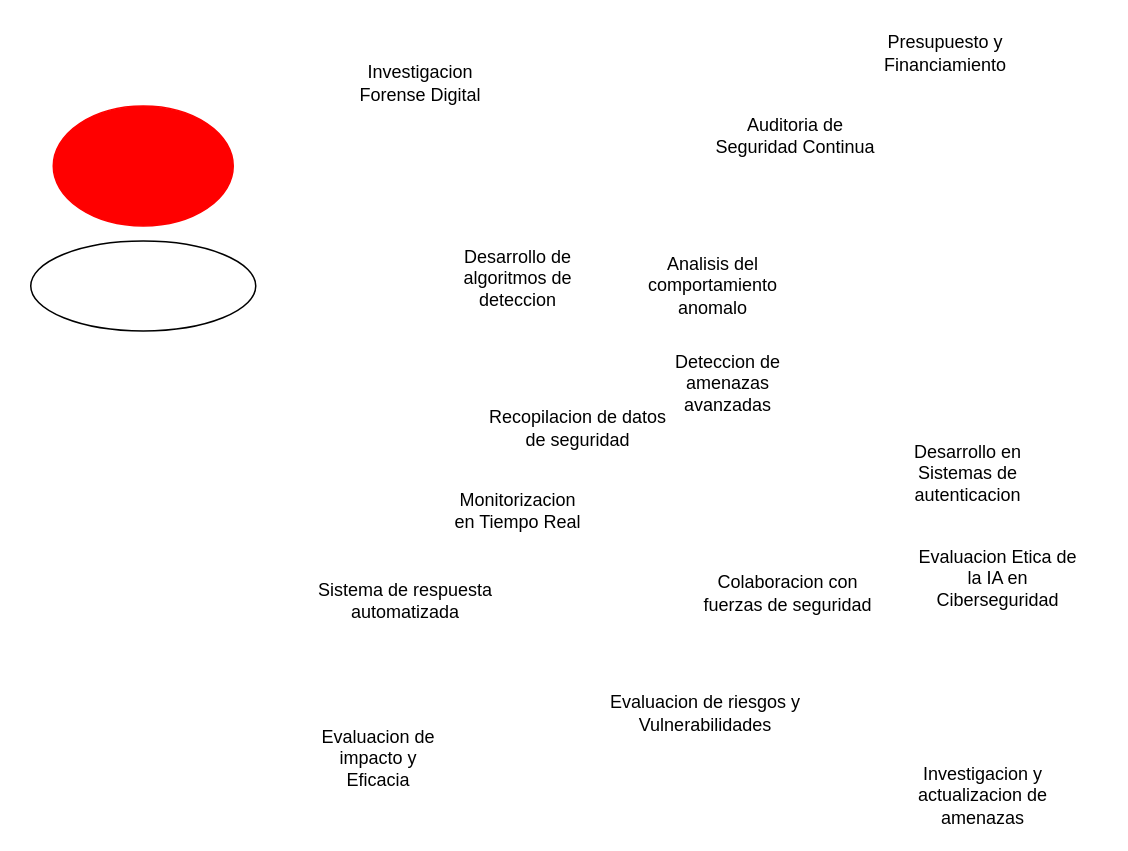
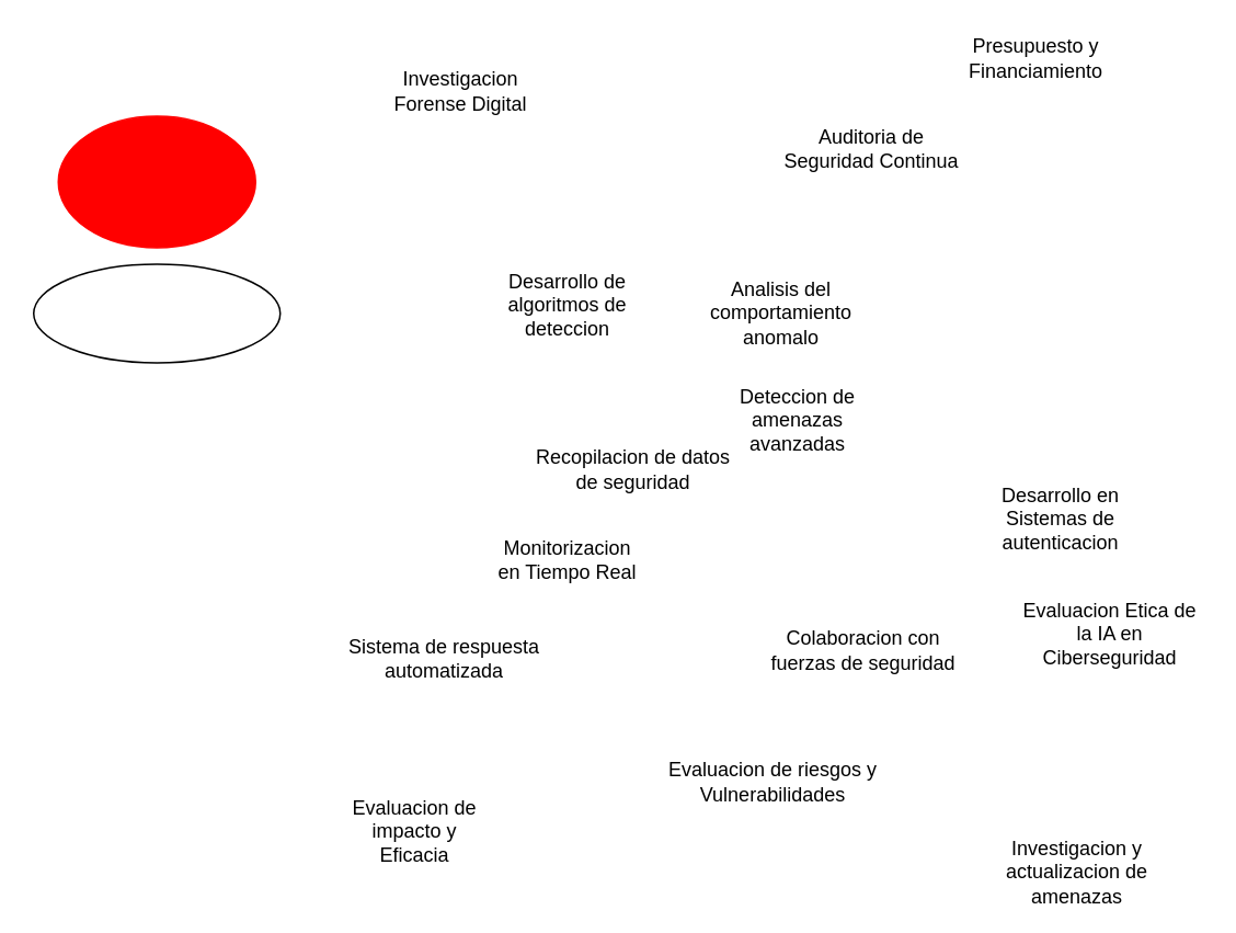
- <mxCell id="13" value="Evaluacion Etica de la IA en Ciberseguridad" style="text;html=1;strokeColor=none;fillColor=none;align=center;verticalAlign=middle;whiteSpace=wrap;rounded=0;" vertex="1" parent="1"><mxGeometry x="610" y="370" width="110" height="30" as="geometry" /></mxCell>
+ <mxCell id="13" value="Evaluacion Etica de la IA en Ciberseguridad" style="text;html=1;strokeColor=none;fillColor=none;align=center;verticalAlign=middle;whiteSpace=wrap;rounded=0;" vertex="1" parent="1"><mxGeometry x="620" y="370" width="110" height="30" as="geometry" /></mxCell>
